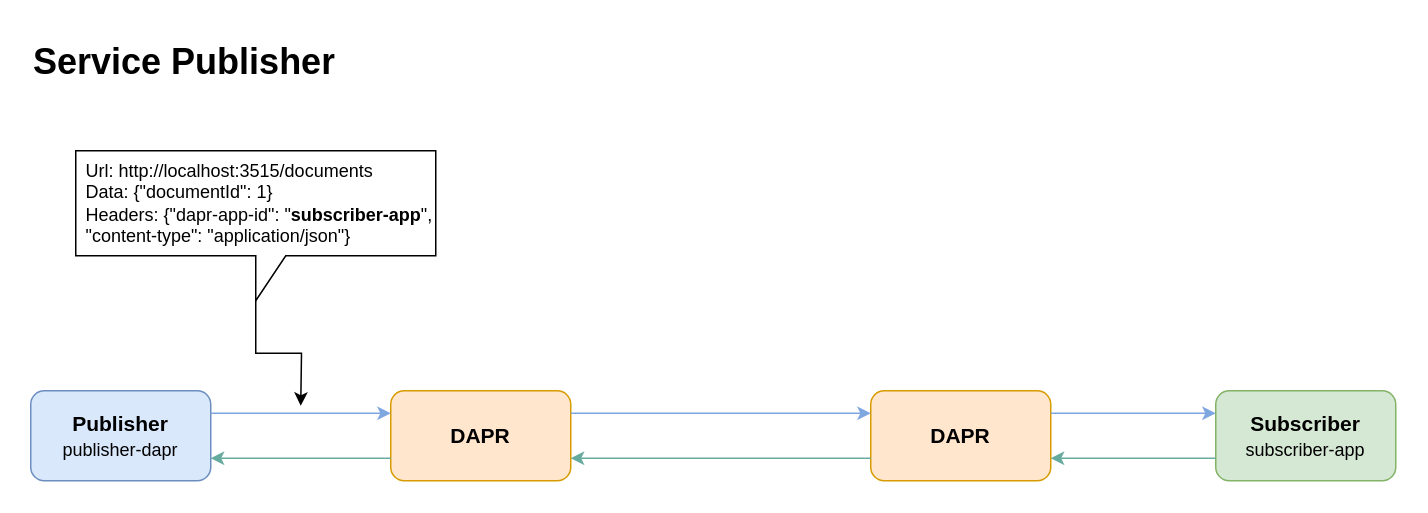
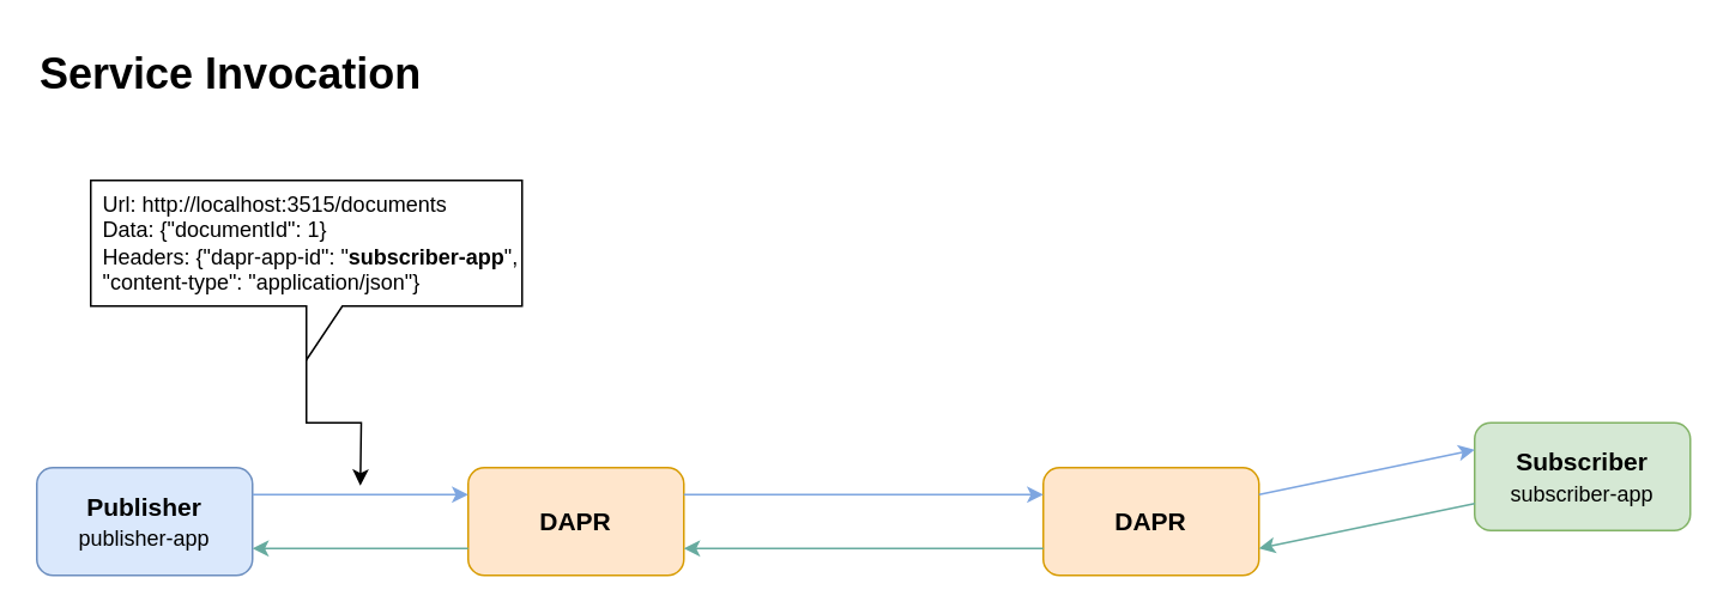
- <mxCell id="12" value="&lt;h1 style=&quot;margin-top: 0px;&quot;&gt;Service Publisher&lt;/h1&gt;" style="text;html=1;whiteSpace=wrap;overflow=hidden;rounded=0;" vertex="1" parent="1"><mxGeometry x="20" y="20" width="240" height="40" as="geometry" /></mxCell>
+ <mxCell id="12" value="&lt;h1 style=&quot;margin-top: 0px;&quot;&gt;Service Invocation&lt;/h1&gt;" style="text;html=1;whiteSpace=wrap;overflow=hidden;rounded=0;" vertex="1" parent="1"><mxGeometry x="20" y="20" width="240" height="40" as="geometry" /></mxCell>
- <mxCell id="2" value="&lt;b&gt;Publisher&lt;/b&gt;&lt;div&gt;&lt;font style=&quot;font-size: 12px;&quot;&gt;publisher-dapr&lt;/font&gt;&lt;/div&gt;" style="rounded=1;whiteSpace=wrap;html=1;fillColor=#dae8fc;strokeColor=#6c8ebf;fontSize=14;" vertex="1" parent="1"><mxGeometry x="20" y="260" width="120" height="60" as="geometry" /></mxCell>
+ <mxCell id="2" value="&lt;b&gt;Publisher&lt;/b&gt;&lt;div&gt;&lt;font style=&quot;font-size: 12px;&quot;&gt;publisher-app&lt;/font&gt;&lt;/div&gt;" style="rounded=1;whiteSpace=wrap;html=1;fillColor=#dae8fc;strokeColor=#6c8ebf;fontSize=14;" vertex="1" parent="1"><mxGeometry x="20" y="260" width="120" height="60" as="geometry" /></mxCell>
- <mxCell id="5" value="&lt;b&gt;Subscriber&lt;/b&gt;&lt;div&gt;&lt;font style=&quot;font-size: 12px;&quot;&gt;subscriber-app&lt;/font&gt;&lt;/div&gt;" style="rounded=1;whiteSpace=wrap;html=1;fontSize=14;fillColor=#d5e8d4;strokeColor=#82b366;" vertex="1" parent="1"><mxGeometry x="810" y="260" width="120" height="60" as="geometry" /></mxCell>
+ <mxCell id="5" value="&lt;b&gt;Subscriber&lt;/b&gt;&lt;div&gt;&lt;font style=&quot;font-size: 12px;&quot;&gt;subscriber-app&lt;/font&gt;&lt;/div&gt;" style="rounded=1;whiteSpace=wrap;html=1;fontSize=14;fillColor=#d5e8d4;strokeColor=#82b366;" vertex="1" parent="1"><mxGeometry x="820" y="235" width="120" height="60" as="geometry" /></mxCell>
